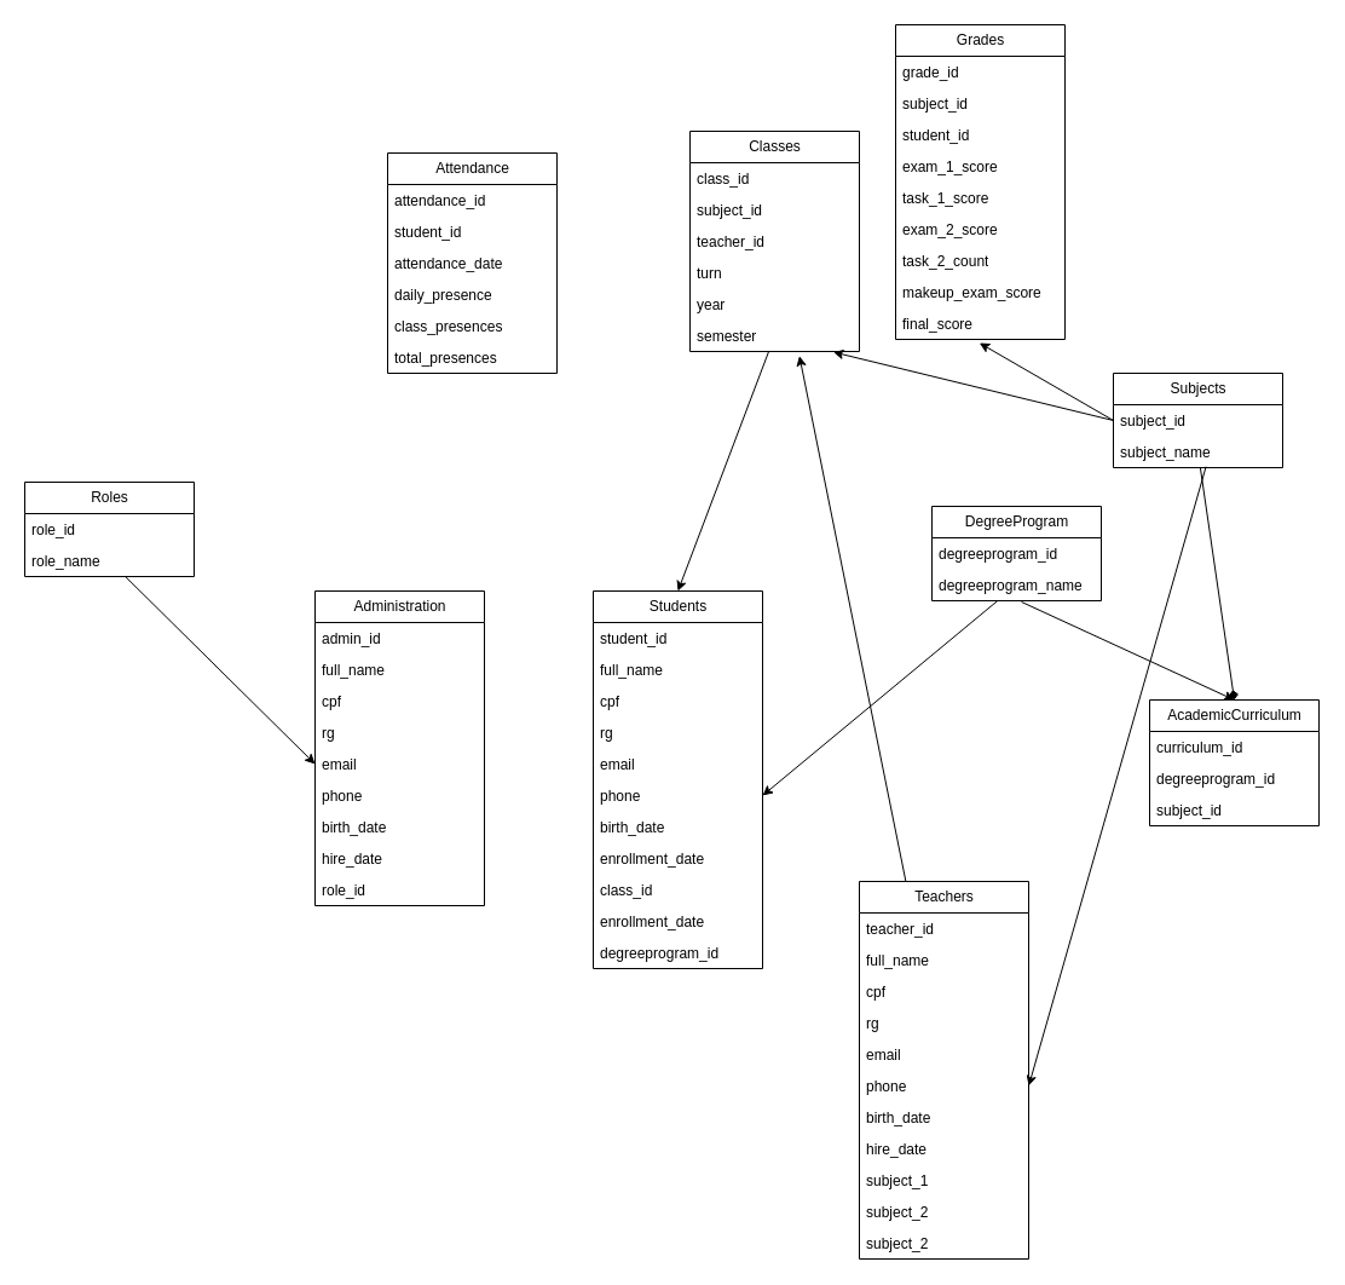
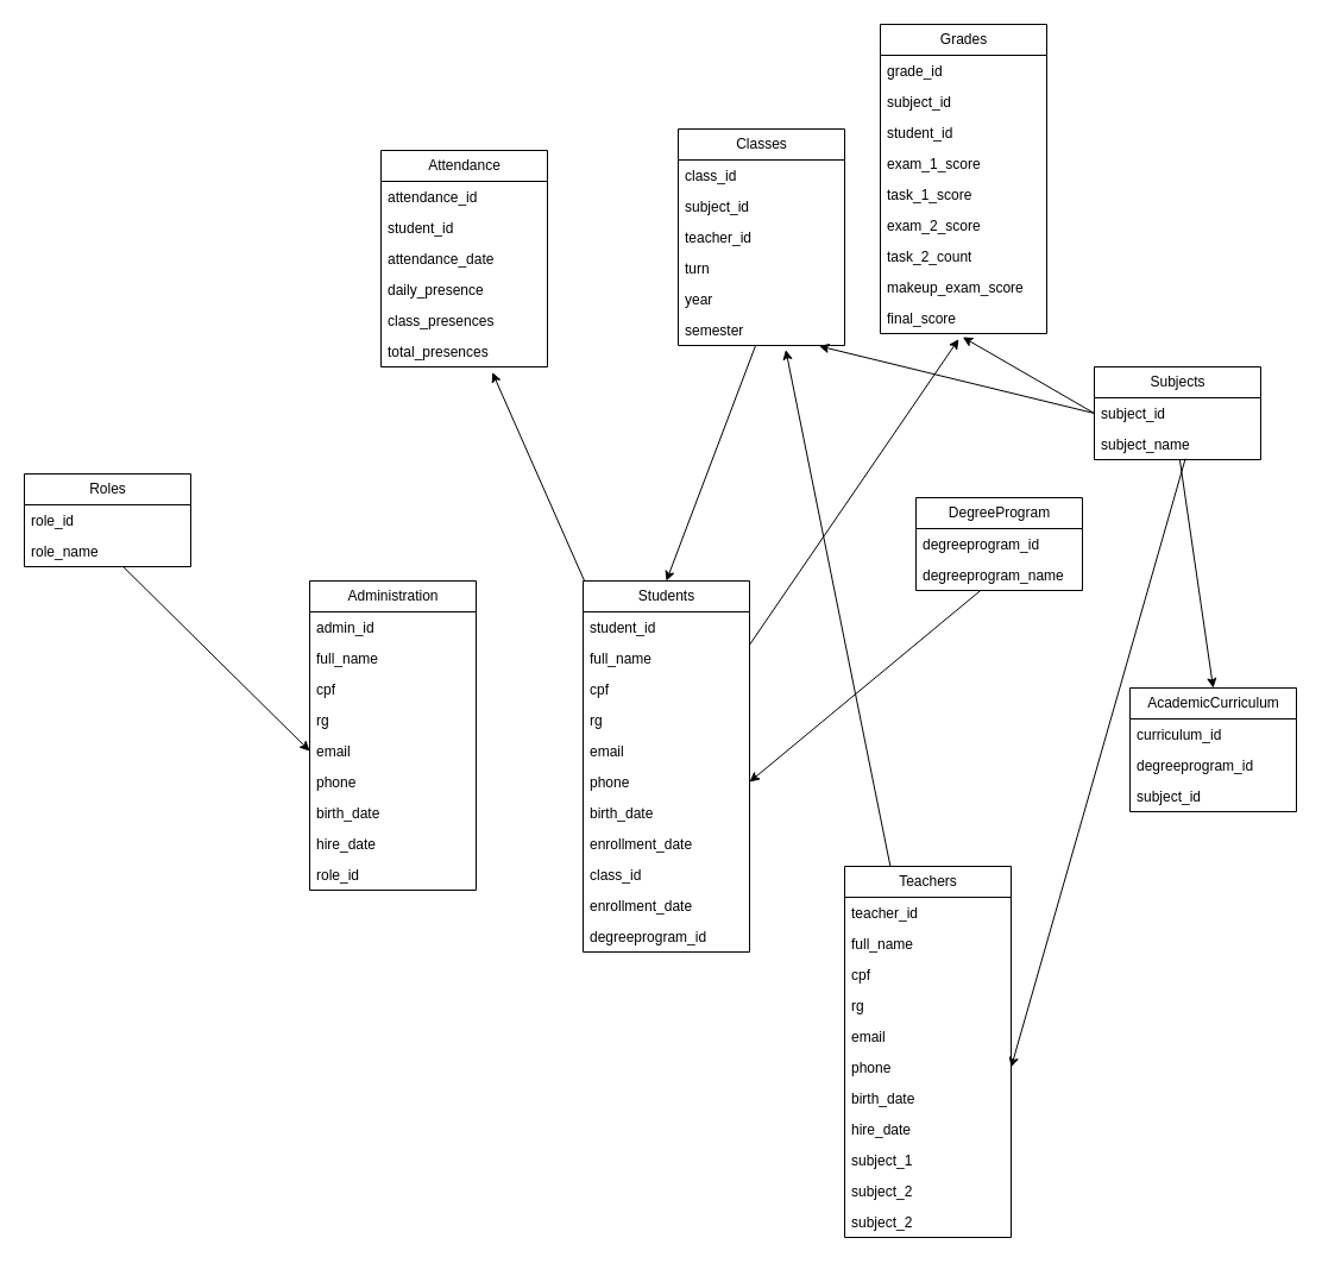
+ <mxCell id="81" style="edgeStyle=none;html=1;entryX=0.669;entryY=1.179;entryDx=0;entryDy=0;entryPerimeter=0;" edge="1" parent="1" source="2" target="59"><mxGeometry relative="1" as="geometry" /></mxCell>
+ <mxCell id="77" style="edgeStyle=none;html=1;entryX=0.471;entryY=1.179;entryDx=0;entryDy=0;entryPerimeter=0;" edge="1" parent="1" source="2" target="52"><mxGeometry relative="1" as="geometry" /></mxCell>
- <mxCell id="74" value="" style="endArrow=classic;html=1;exitX=0.529;exitY=1.038;exitDx=0;exitDy=0;exitPerimeter=0;entryX=0.5;entryY=0;entryDx=0;entryDy=0;" edge="1" parent="1" source="65" target="69"><mxGeometry width="50" height="50" relative="1" as="geometry"><mxPoint x="963" y="459" as="sourcePoint" /><mxPoint x="990" as="targetPoint" y="538" /></mxGeometry></mxCell>
- <mxCell id="73" value="" style="endArrow=diamond;html=1;entryX=0.5;entryY=0;entryDx=0;entryDy=0;" edge="1" parent="1" source="62" target="69"><mxGeometry width="50" height="50" relative="1" as="geometry"><mxPoint x="800" y="548" as="sourcePoint" /><mxPoint x="850" y="498" as="targetPoint" /></mxGeometry></mxCell>
+ <mxCell id="73" value="" style="endArrow=classic;html=1;entryX=0.5;entryY=0;entryDx=0;entryDy=0;" edge="1" parent="1" source="62" target="69"><mxGeometry width="50" height="50" relative="1" as="geometry"><mxPoint x="800" y="548" as="sourcePoint" /><mxPoint x="850" y="498" as="targetPoint" /></mxGeometry></mxCell>
